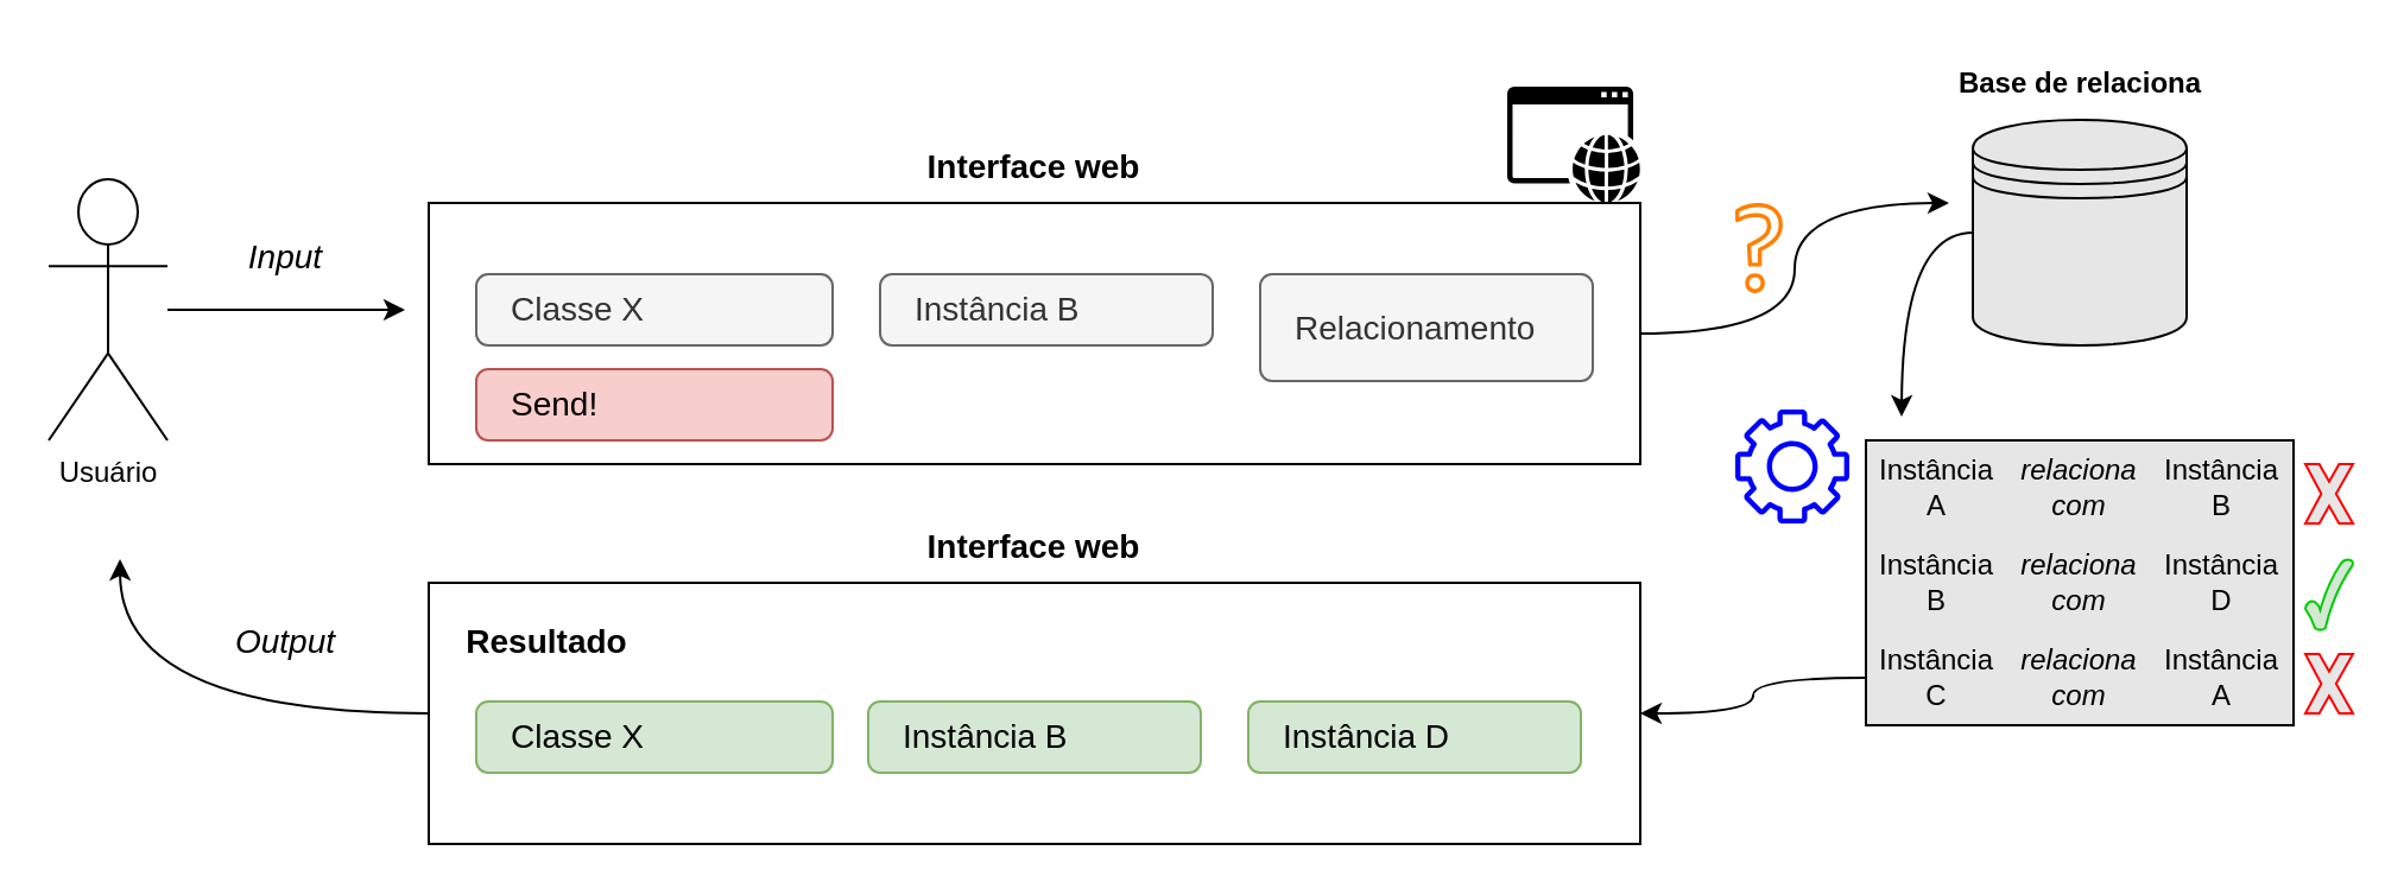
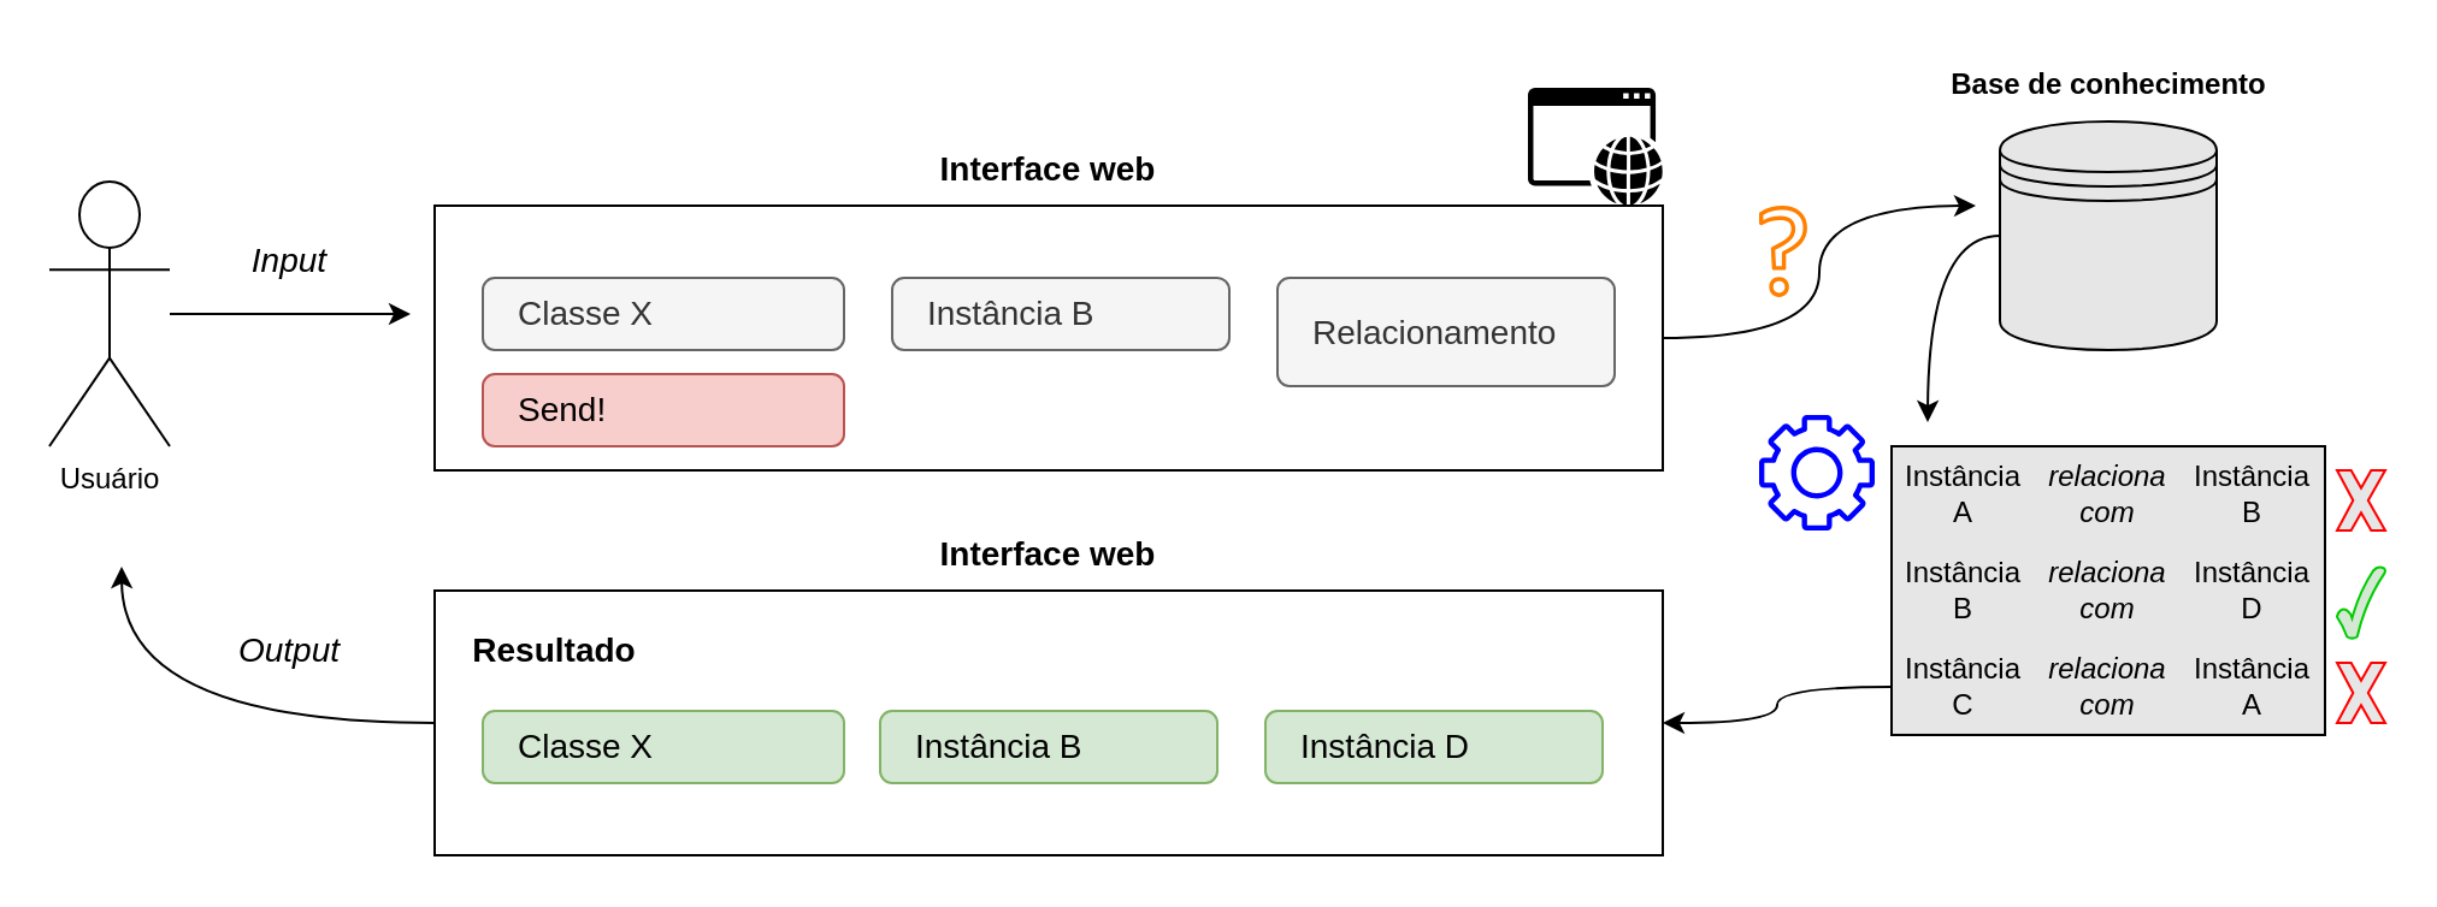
- <mxCell id="28" value="&lt;b&gt;Base de relaciona&lt;/b&gt;" style="text;html=1;strokeColor=none;fillColor=none;align=center;verticalAlign=middle;whiteSpace=wrap;rounded=0;" vertex="1" parent="1"><mxGeometry x="807.5" y="20" width="135" height="30" as="geometry" /></mxCell>
+ <mxCell id="28" value="&lt;b&gt;Base de conhecimento&lt;/b&gt;" style="text;html=1;strokeColor=none;fillColor=none;align=center;verticalAlign=middle;whiteSpace=wrap;rounded=0;" vertex="1" parent="1"><mxGeometry x="807.5" y="20" width="135" height="30" as="geometry" /></mxCell>
